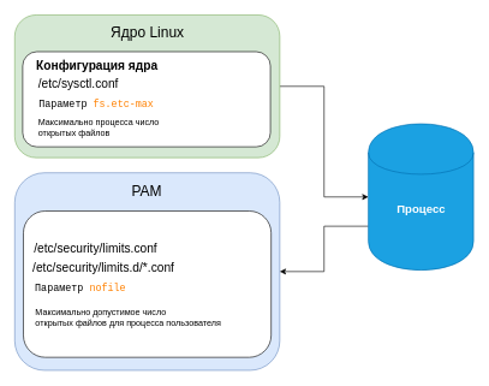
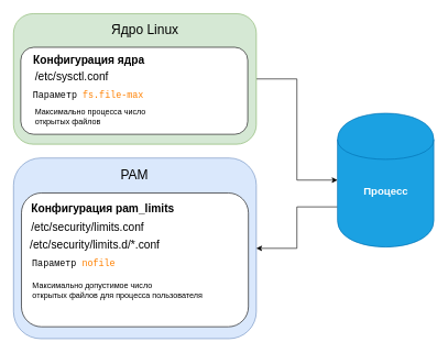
- <mxCell id="5" value="Ядро Linux" style="text;html=1;align=center;verticalAlign=middle;resizable=0;points=[];autosize=1;fontSize=20;" vertex="1" parent="1"><mxGeometry x="148" y="30" width="112" height="28" as="geometry" /></mxCell>
+ <mxCell id="5" value="Ядро Linux" style="text;html=1;align=center;verticalAlign=middle;resizable=0;points=[];autosize=1;fontSize=20;" vertex="1" parent="1"><mxGeometry x="163" y="30" width="112" height="28" as="geometry" /></mxCell>
- <mxCell id="10" value="&lt;span style=&quot;font-family: &amp;#34;consolas&amp;#34; , &amp;#34;bitstream vera sans mono&amp;#34; , &amp;#34;courier new&amp;#34; , &amp;#34;courier&amp;#34; , monospace ; font-size: 14px ; text-align: left ; background-color: rgb(255 , 255 , 255)&quot;&gt;&lt;font color=&quot;#000000&quot;&gt;Параметр &lt;/font&gt;fs.etc-max&lt;/span&gt;" style="text;html=1;align=center;verticalAlign=middle;resizable=0;points=[];autosize=1;fontSize=17;fontColor=#FF8000;" vertex="1" parent="7"><mxGeometry x="20" y="60" width="164" height="25" as="geometry" /></mxCell>
+ <mxCell id="10" value="&lt;span style=&quot;font-family: &amp;#34;consolas&amp;#34; , &amp;#34;bitstream vera sans mono&amp;#34; , &amp;#34;courier new&amp;#34; , &amp;#34;courier&amp;#34; , monospace ; font-size: 14px ; text-align: left ; background-color: rgb(255 , 255 , 255)&quot;&gt;&lt;font color=&quot;#000000&quot;&gt;Параметр &lt;/font&gt;fs.file-max&lt;/span&gt;" style="text;html=1;align=center;verticalAlign=middle;resizable=0;points=[];autosize=1;fontSize=17;fontColor=#FF8000;" vertex="1" parent="7"><mxGeometry x="20" y="60" width="164" height="25" as="geometry" /></mxCell>
+ <mxCell id="18" value="Конфигурация pam_limits" style="text;html=1;align=center;verticalAlign=middle;resizable=0;points=[];autosize=1;fontSize=17;fontStyle=1" vertex="1" parent="13"><mxGeometry x="9" y="12.303" width="227" height="24" as="geometry" /></mxCell>
